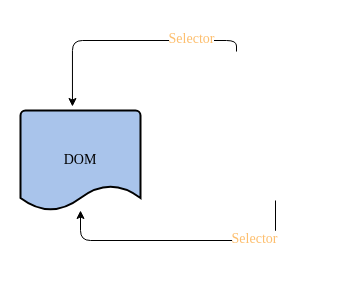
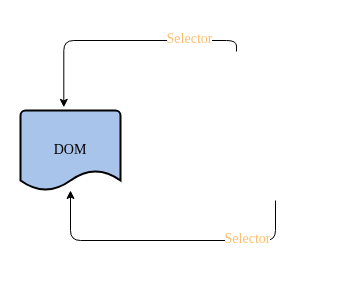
- <mxCell id="2" value="&lt;font face=&quot;Comic Sans MS&quot; style=&quot;font-size: 14px&quot;&gt;DOM&lt;/font&gt;" style="strokeWidth=2;html=1;shape=mxgraph.flowchart.document2;whiteSpace=wrap;size=0.25;fontFamily=ZCOOL KuaiLe;fontSource=https%3A%2F%2Ffonts.googleapis.com%2Fcss%3Ffamily%3DZCOOL%2BKuaiLe;fillColor=#A9C4EB;" vertex="1" parent="1"><mxGeometry x="20" y="110" width="120" height="100" as="geometry" /></mxCell>
+ <mxCell id="2" value="&lt;font face=&quot;Comic Sans MS&quot; style=&quot;font-size: 14px&quot;&gt;DOM&lt;/font&gt;" style="strokeWidth=2;html=1;shape=mxgraph.flowchart.document2;whiteSpace=wrap;size=0.25;fontFamily=ZCOOL KuaiLe;fontSource=https%3A%2F%2Ffonts.googleapis.com%2Fcss%3Ffamily%3DZCOOL%2BKuaiLe;fillColor=#A9C4EB;" vertex="1" parent="1"><mxGeometry x="20" y="110" width="100" height="80" as="geometry" /></mxCell>
